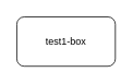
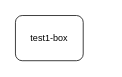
- <mxCell id="2" value="test1-box" style="rounded=1;whiteSpace=wrap;html=1;" vertex="1" parent="1"><mxGeometry x="20" y="20" width="120" height="60" as="geometry" /></mxCell>
+ <mxCell id="2" value="test1-box" style="rounded=1;whiteSpace=wrap;html=1;" vertex="1" parent="1"><mxGeometry x="20" y="20" width="90" height="60" as="geometry" /></mxCell>
